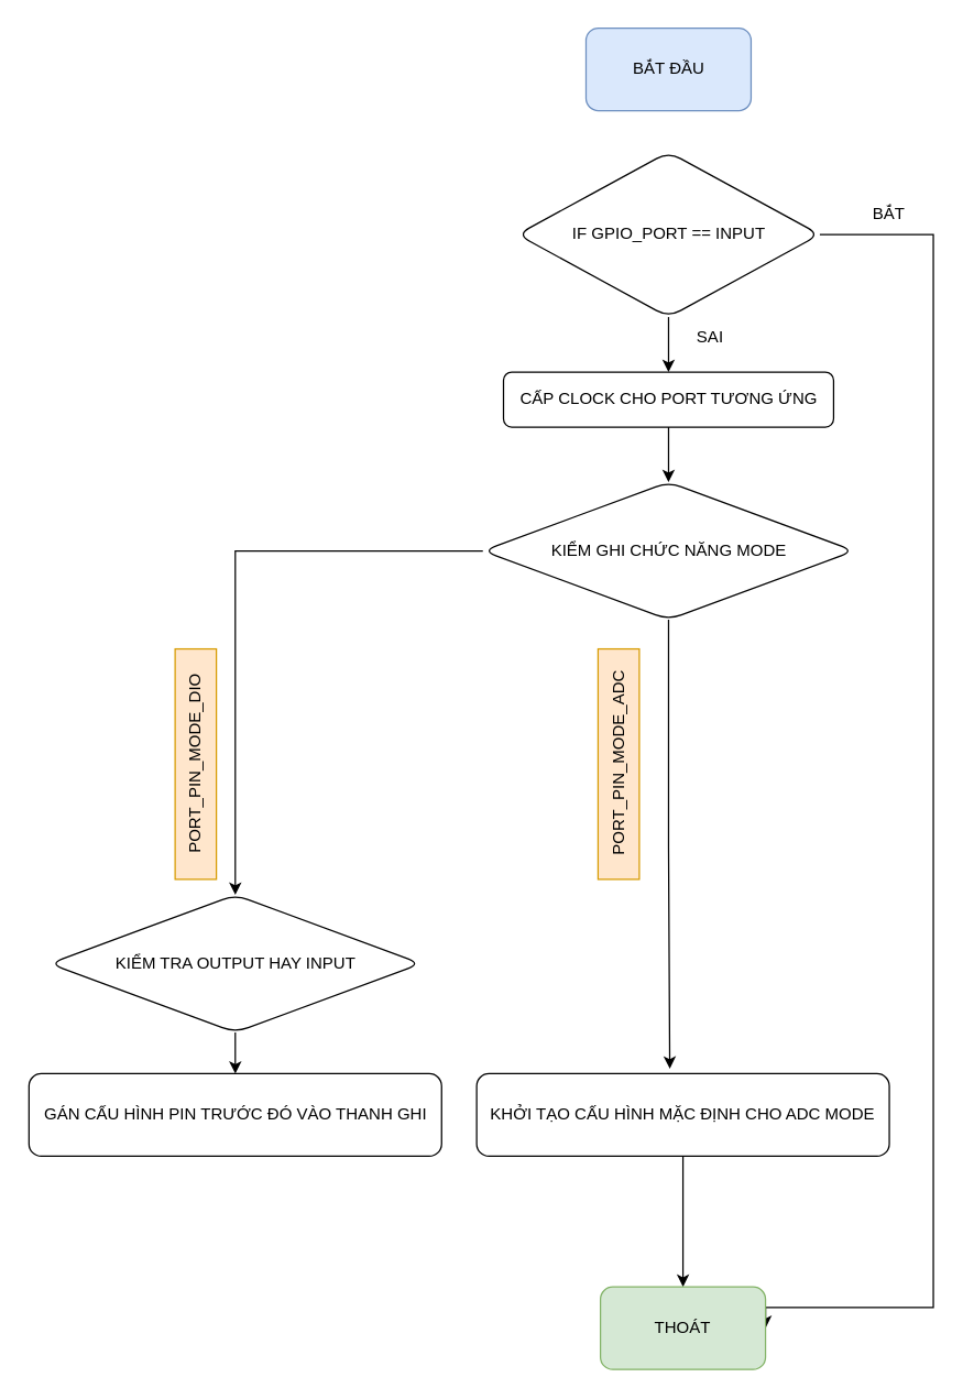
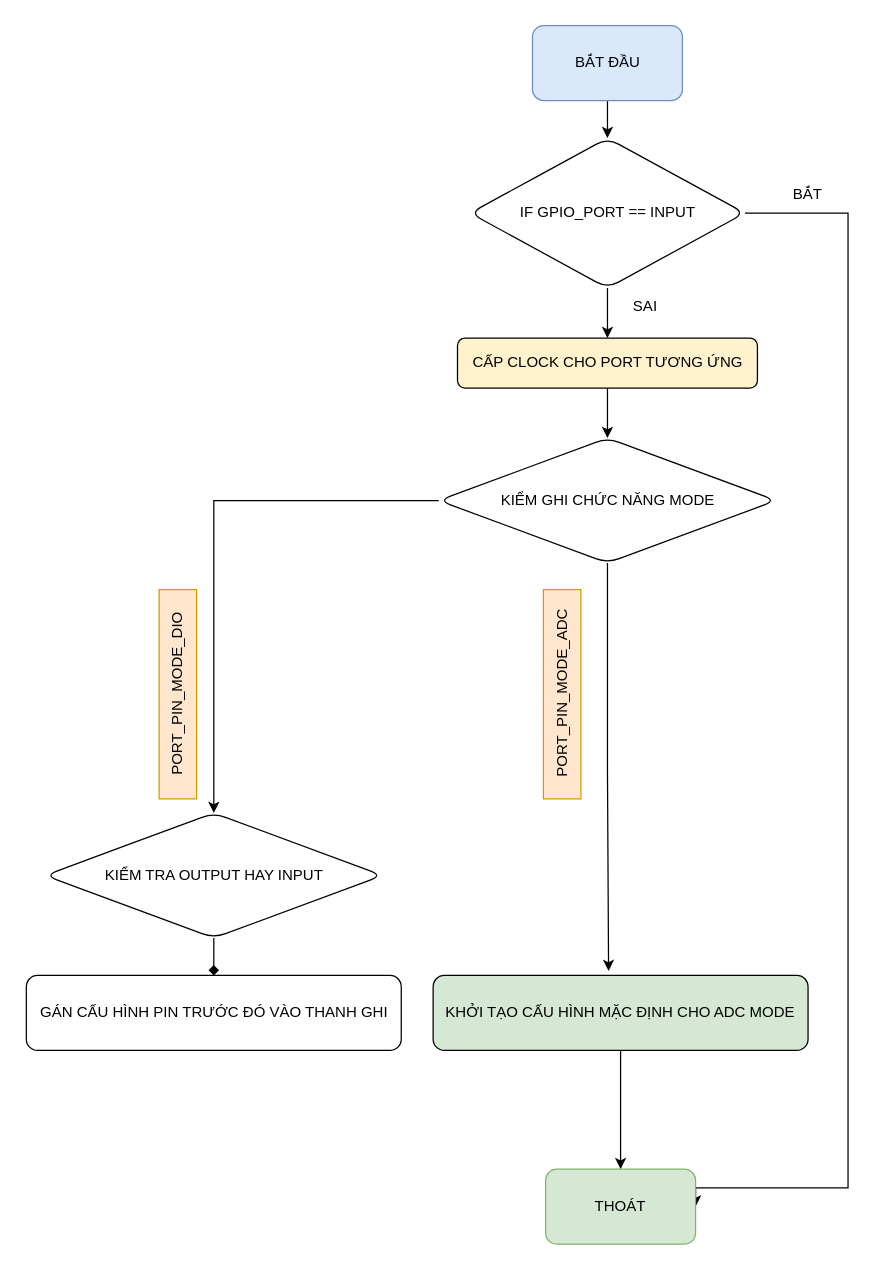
+ <mxCell id="2" value="" style="edgeStyle=orthogonalEdgeStyle;rounded=0;orthogonalLoop=1;jettySize=auto;html=1;" edge="1" parent="1" source="3" target="6"><mxGeometry relative="1" as="geometry" /></mxCell>
- <mxCell id="9" value="CẤP CLOCK CHO PORT TƯƠNG ỨNG" style="whiteSpace=wrap;html=1;rounded=1;" vertex="1" parent="1"><mxGeometry x="365.5" y="270" width="240" height="40" as="geometry" /></mxCell>
+ <mxCell id="9" value="CẤP CLOCK CHO PORT TƯƠNG ỨNG" style="whiteSpace=wrap;html=1;rounded=1;fillColor=#fff2cc;" vertex="1" parent="1"><mxGeometry x="365.5" y="270" width="240" height="40" as="geometry" /></mxCell>
- <mxCell id="13" value="" style="edgeStyle=orthogonalEdgeStyle;rounded=0;orthogonalLoop=1;jettySize=auto;html=1;" edge="1" parent="1" source="14" target="15"><mxGeometry relative="1" as="geometry" /></mxCell>
+ <mxCell id="13" value="" style="edgeStyle=orthogonalEdgeStyle;rounded=0;orthogonalLoop=1;jettySize=auto;html=1;endArrow=diamond;" edge="1" parent="1" source="14" target="15"><mxGeometry relative="1" as="geometry" /></mxCell>
- <mxCell id="19" value="KHỞI TẠO CẤU HÌNH MẶC ĐỊNH CHO ADC MODE" style="rounded=1;whiteSpace=wrap;html=1;" vertex="1" parent="1"><mxGeometry x="346" y="780" width="300" height="60" as="geometry" /></mxCell>
+ <mxCell id="19" value="KHỞI TẠO CẤU HÌNH MẶC ĐỊNH CHO ADC MODE" style="rounded=1;whiteSpace=wrap;html=1;fillColor=#d5e8d4;" vertex="1" parent="1"><mxGeometry x="346" y="780" width="300" height="60" as="geometry" /></mxCell>
